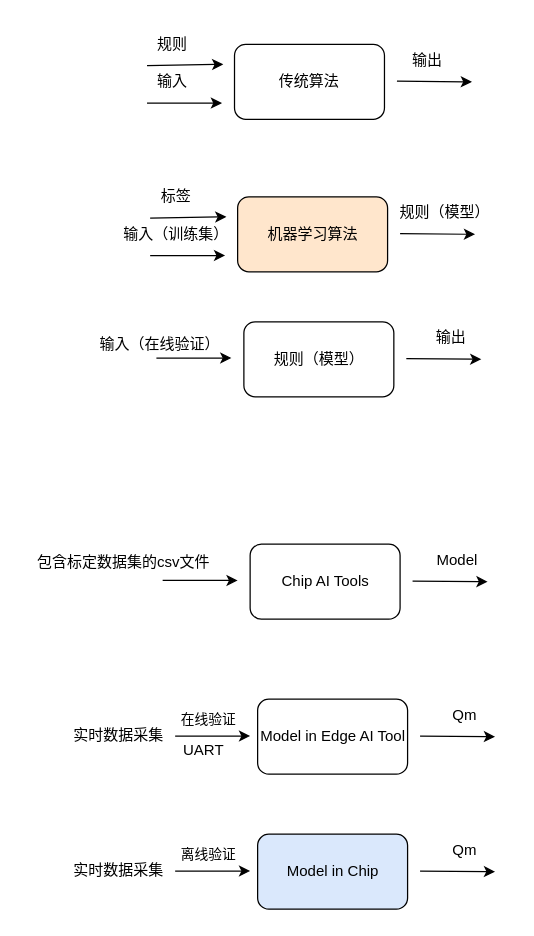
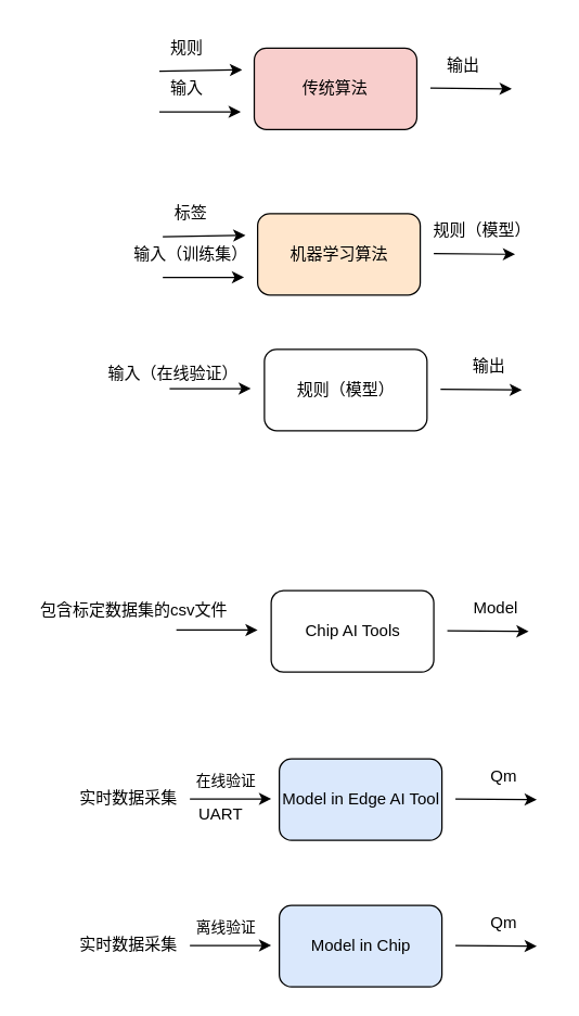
- <mxCell id="2" value="传统算法" style="rounded=1;whiteSpace=wrap;html=1;" vertex="1" parent="1"><mxGeometry x="187" y="35" width="120" height="60" as="geometry" /></mxCell>
+ <mxCell id="2" value="传统算法" style="rounded=1;whiteSpace=wrap;html=1;fillColor=#f8cecc;" vertex="1" parent="1"><mxGeometry x="187" y="35" width="120" height="60" as="geometry" /></mxCell>
- <mxCell id="26" value="Model in Edge AI Tool" style="rounded=1;whiteSpace=wrap;html=1;" vertex="1" parent="1"><mxGeometry x="205.5" y="559" width="120" height="60" as="geometry" /></mxCell>
+ <mxCell id="26" value="Model in Edge AI Tool" style="rounded=1;whiteSpace=wrap;html=1;fillColor=#dae8fc;" vertex="1" parent="1"><mxGeometry x="205.5" y="559" width="120" height="60" as="geometry" /></mxCell>
